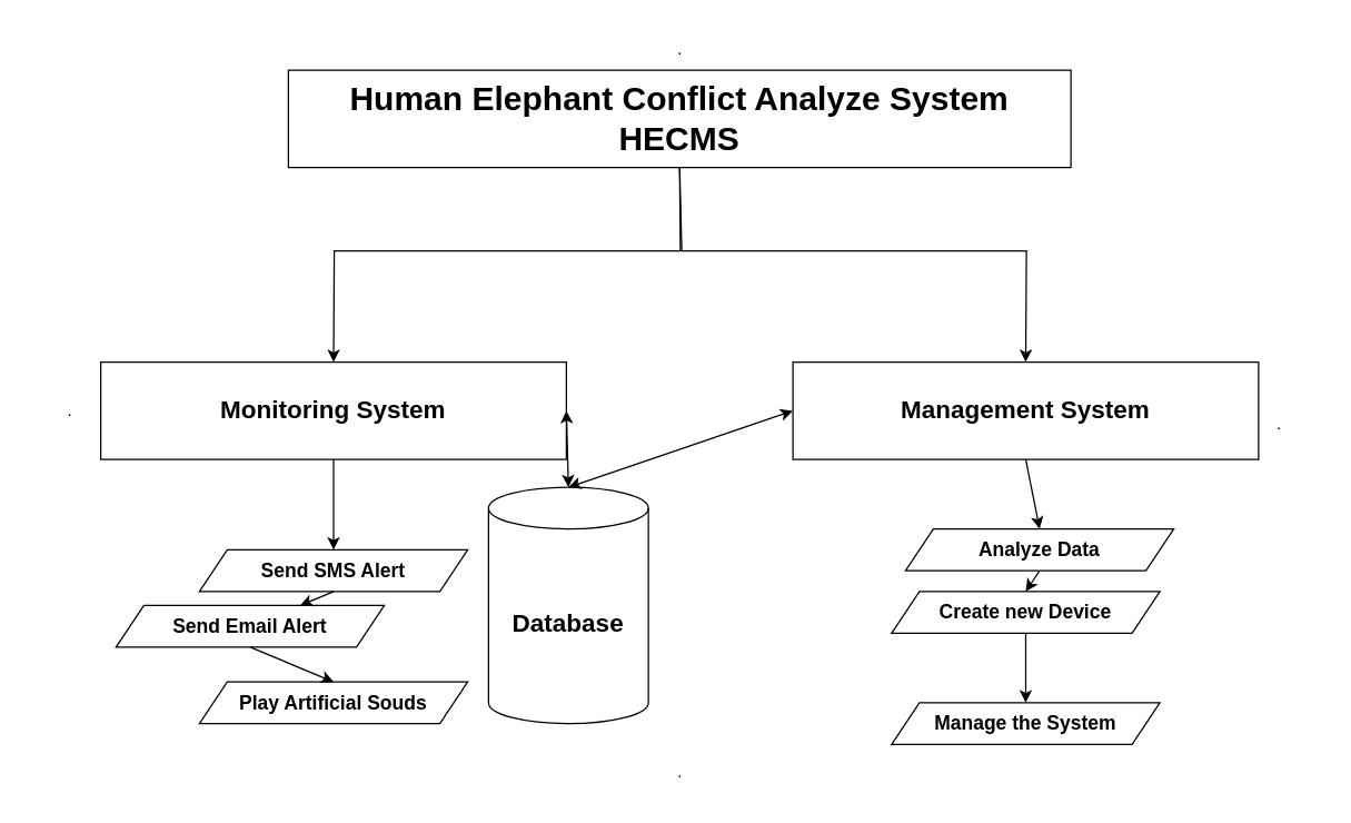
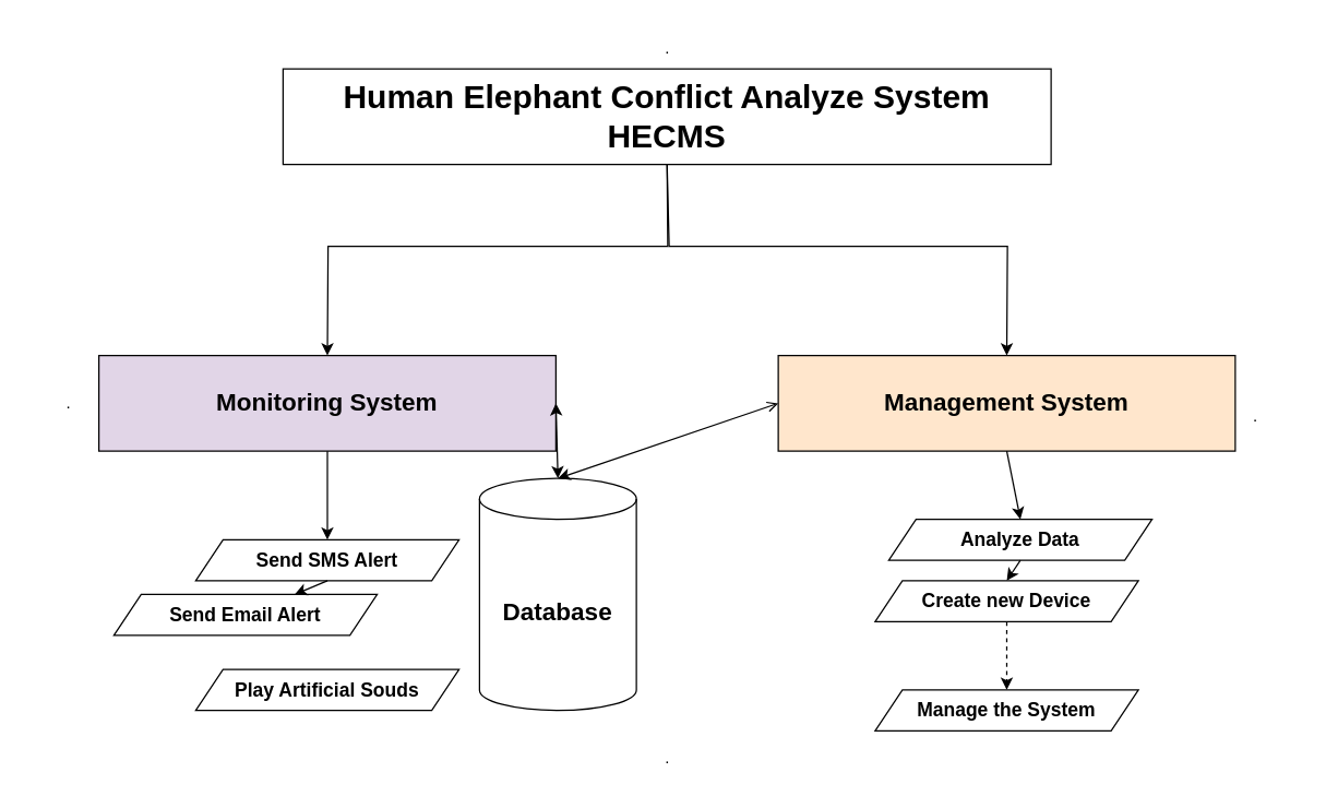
- <mxCell id="3" value="&lt;b style=&quot;&quot;&gt;&lt;font style=&quot;font-size: 18px;&quot;&gt;Monitoring System&lt;/font&gt;&lt;/b&gt;" style="rounded=0;whiteSpace=wrap;html=1;" parent="1" vertex="1"><mxGeometry x="72" y="260" width="335" height="70" as="geometry" /></mxCell>
+ <mxCell id="3" value="&lt;b style=&quot;&quot;&gt;&lt;font style=&quot;font-size: 18px;&quot;&gt;Monitoring System&lt;/font&gt;&lt;/b&gt;" style="rounded=0;whiteSpace=wrap;html=1;fillColor=#e1d5e7;" parent="1" vertex="1"><mxGeometry x="72" y="260" width="335" height="70" as="geometry" /></mxCell>
- <mxCell id="4" value="&lt;b style=&quot;&quot;&gt;&lt;font style=&quot;font-size: 18px;&quot;&gt;Management System&lt;/font&gt;&lt;/b&gt;" style="rounded=0;whiteSpace=wrap;html=1;" parent="1" vertex="1"><mxGeometry x="570" y="260" width="335" height="70" as="geometry" /></mxCell>
+ <mxCell id="4" value="&lt;b style=&quot;&quot;&gt;&lt;font style=&quot;font-size: 18px;&quot;&gt;Management System&lt;/font&gt;&lt;/b&gt;" style="rounded=0;whiteSpace=wrap;html=1;fillColor=#ffe6cc;" parent="1" vertex="1"><mxGeometry x="570" y="260" width="335" height="70" as="geometry" /></mxCell>
- <mxCell id="21" value="" style="endArrow=classic;startArrow=classic;html=1;rounded=0;exitX=0.5;exitY=0;exitDx=0;exitDy=0;exitPerimeter=0;entryX=0;entryY=0.5;entryDx=0;entryDy=0;" parent="1" source="19" target="4" edge="1"><mxGeometry width="50" height="50" relative="1" as="geometry"><mxPoint x="510" y="320" as="sourcePoint" /><mxPoint x="560" y="270" as="targetPoint" /></mxGeometry></mxCell>
+ <mxCell id="21" value="" style="endArrow=open;startArrow=classic;html=1;rounded=0;exitX=0.5;exitY=0;exitDx=0;exitDy=0;exitPerimeter=0;entryX=0;entryY=0.5;entryDx=0;entryDy=0;" parent="1" source="19" target="4" edge="1"><mxGeometry width="50" height="50" relative="1" as="geometry"><mxPoint x="510" y="320" as="sourcePoint" /><mxPoint x="560" y="270" as="targetPoint" /></mxGeometry></mxCell>
- <mxCell id="12" value="" style="endArrow=classic;html=1;rounded=0;exitX=0.5;exitY=1;exitDx=0;exitDy=0;entryX=0.5;entryY=0;entryDx=0;entryDy=0;" parent="1" source="7" target="9" edge="1"><mxGeometry width="50" height="50" relative="1" as="geometry"><mxPoint x="360" y="660" as="sourcePoint" /><mxPoint x="410" y="610" as="targetPoint" /></mxGeometry></mxCell>
- <mxCell id="18" value="" style="endArrow=classic;html=1;rounded=0;exitX=0.5;exitY=1;exitDx=0;exitDy=0;" parent="1" source="13" target="15" edge="1"><mxGeometry width="50" height="50" relative="1" as="geometry"><mxPoint x="870" y="610" as="sourcePoint" /><mxPoint x="920" y="560" as="targetPoint" /></mxGeometry></mxCell>
+ <mxCell id="18" value="" style="endArrow=classic;html=1;rounded=0;exitX=0.5;exitY=1;exitDx=0;exitDy=0;dashed=1;" parent="1" source="13" target="15" edge="1"><mxGeometry width="50" height="50" relative="1" as="geometry"><mxPoint x="870" y="610" as="sourcePoint" /><mxPoint x="920" y="560" as="targetPoint" /></mxGeometry></mxCell>
